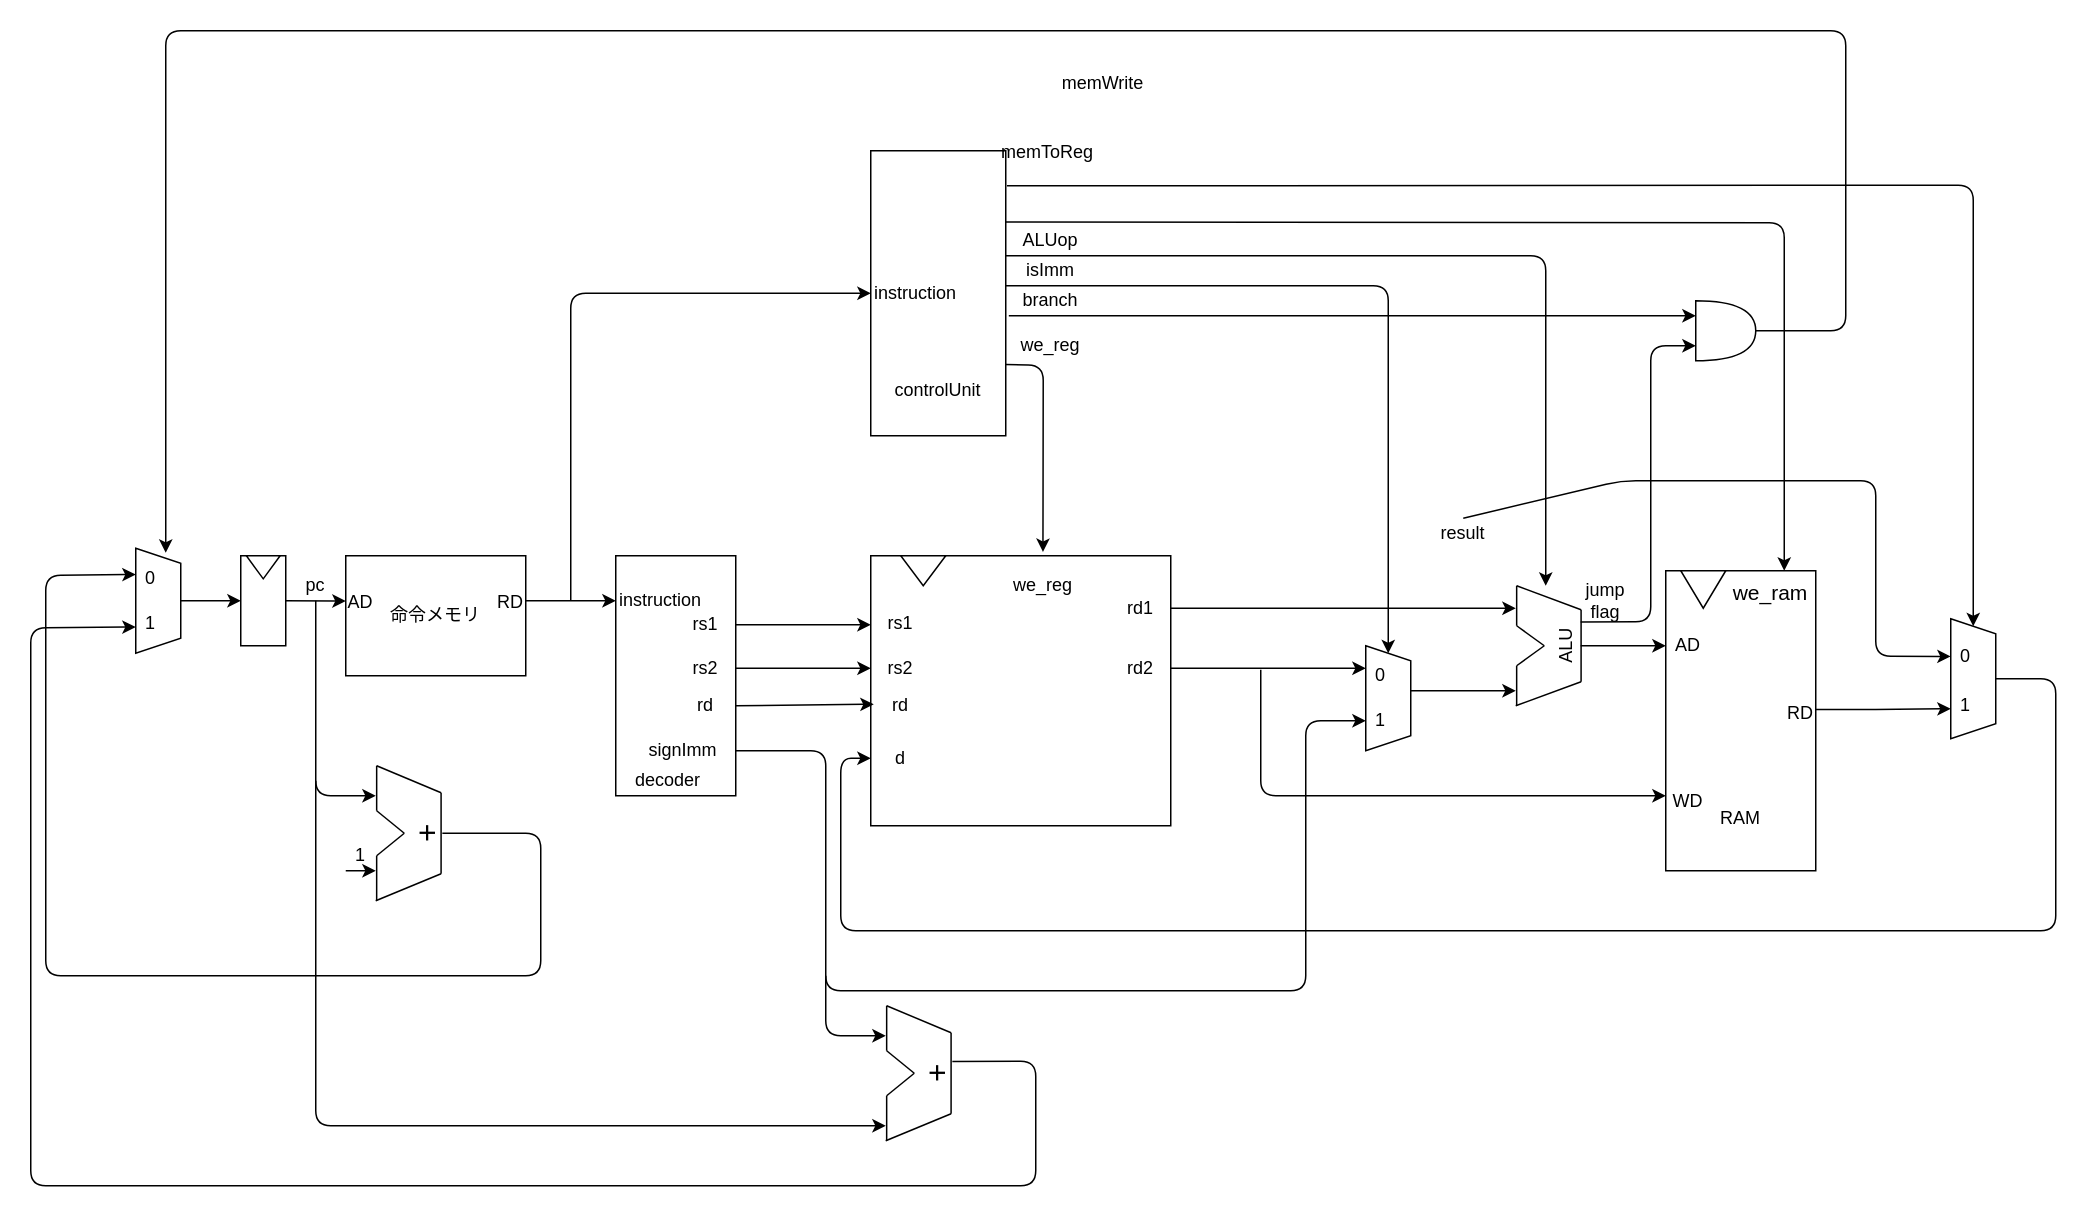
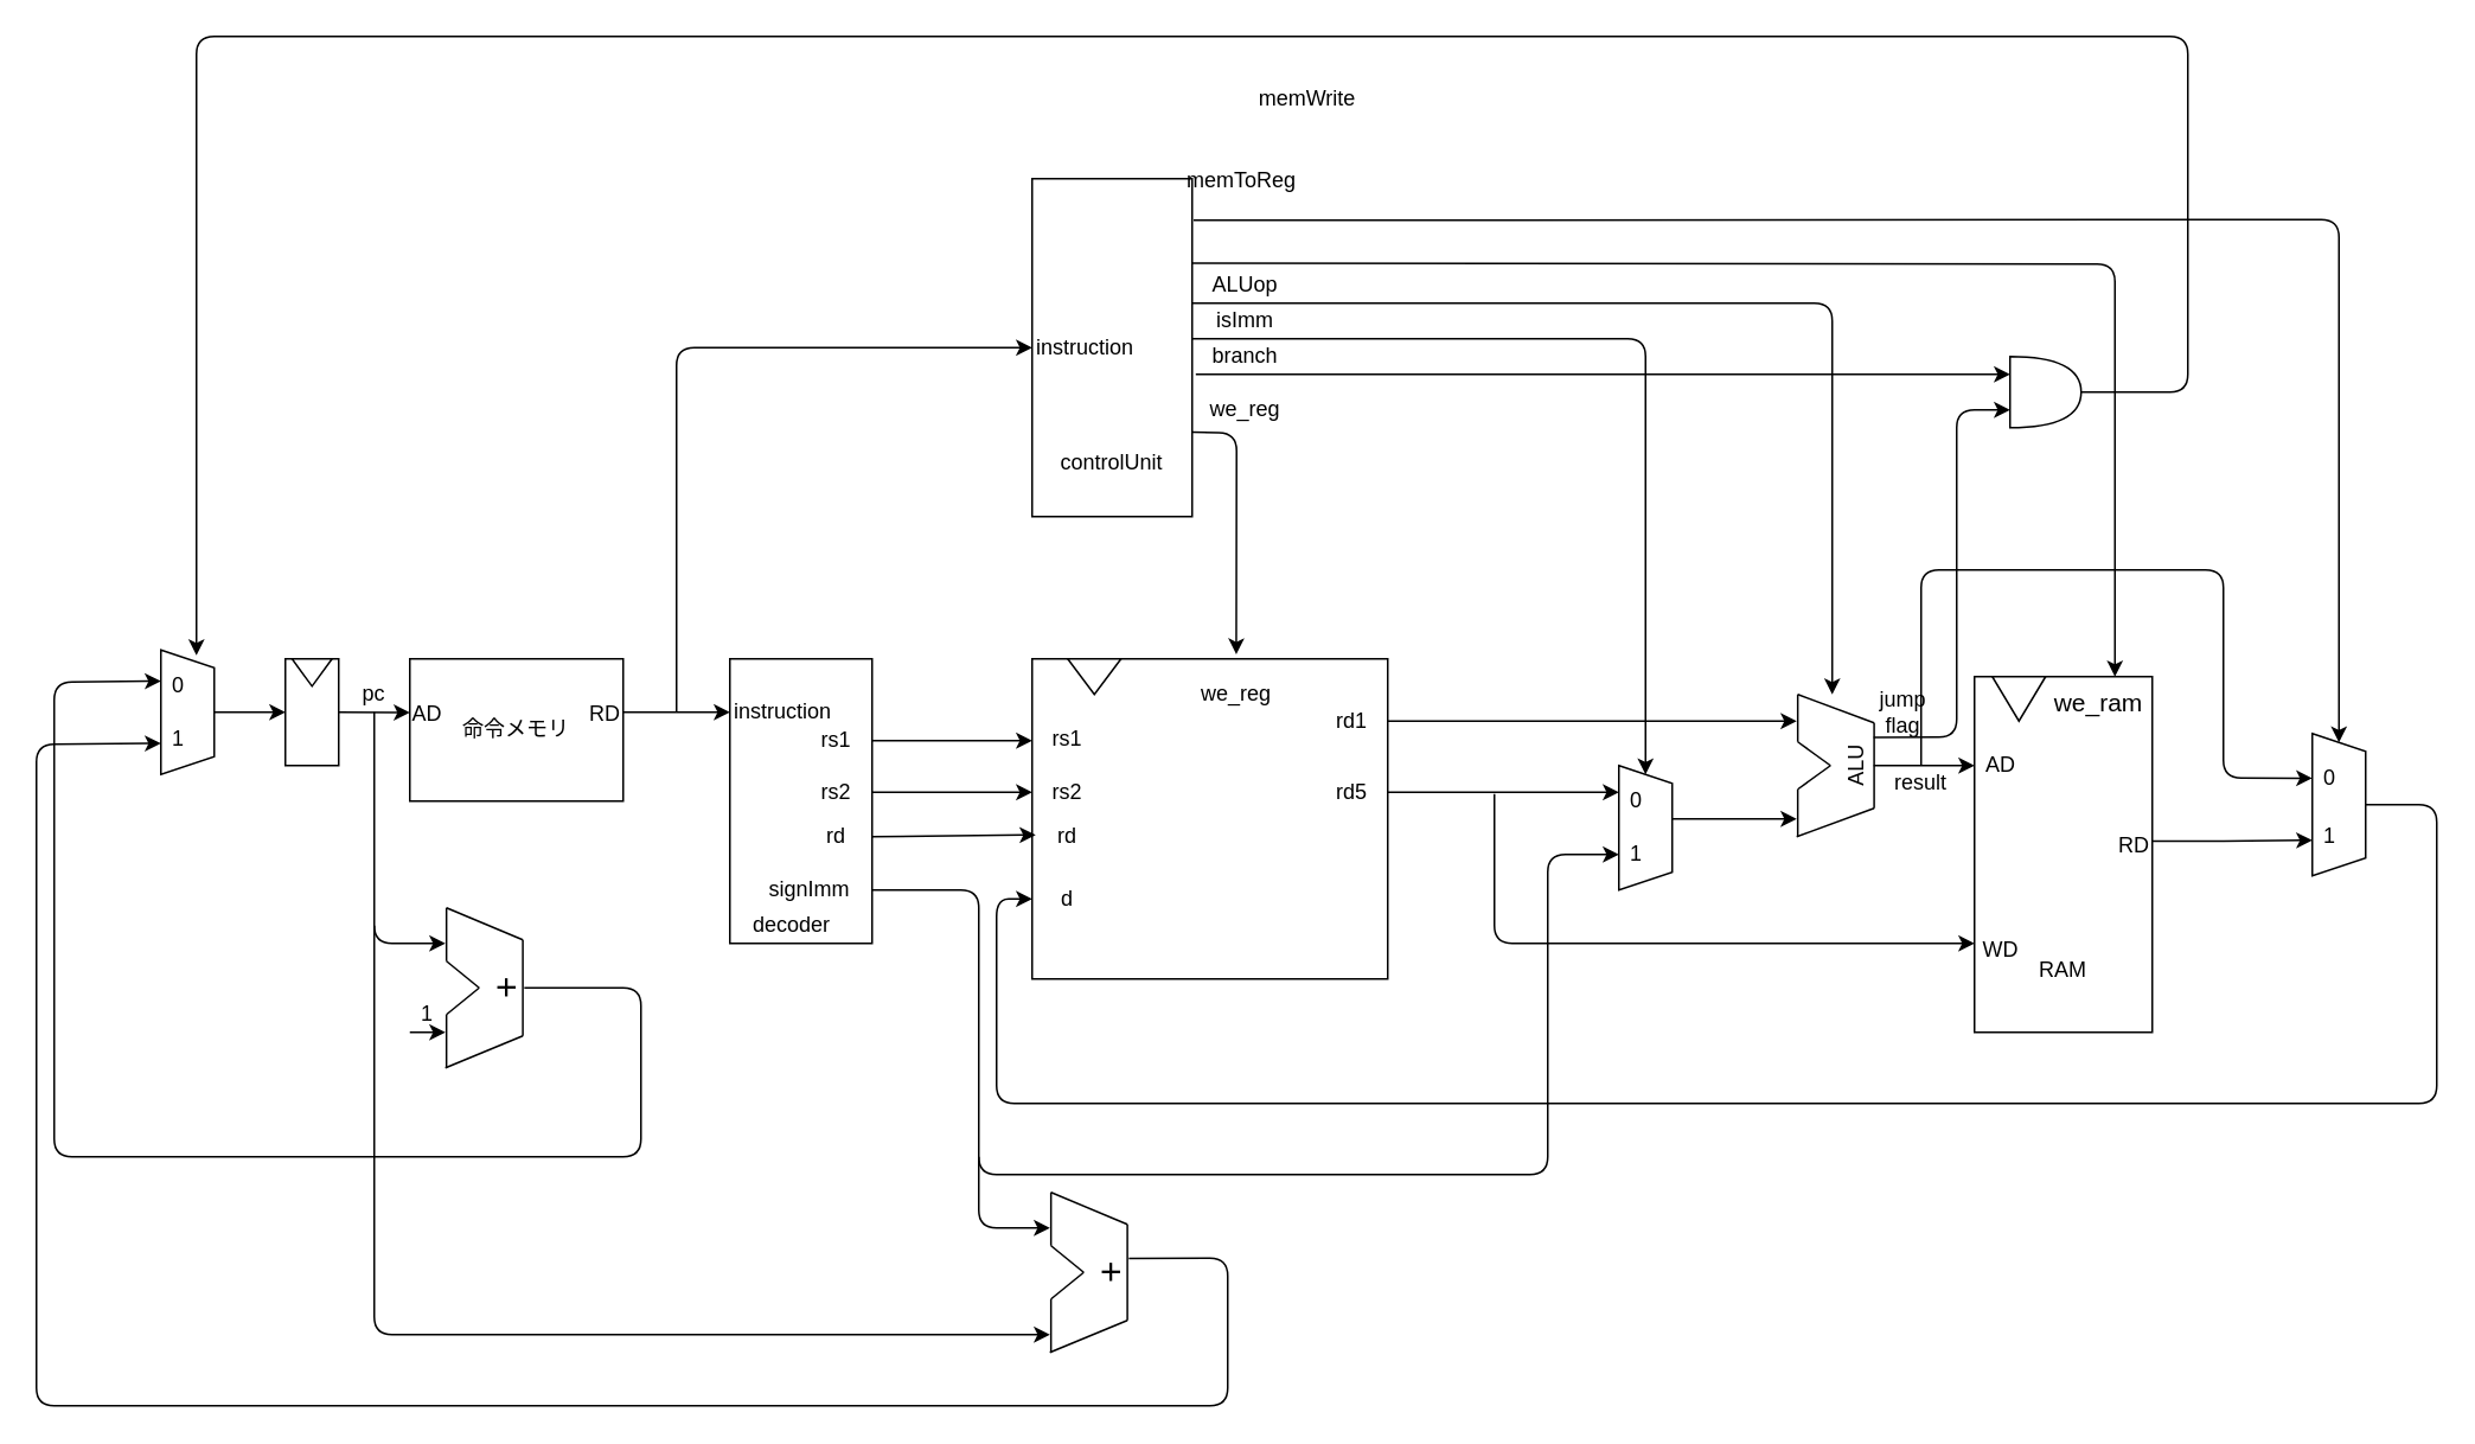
- <mxCell id="15" value="result" style="text;html=1;strokeColor=none;fillColor=none;align=center;verticalAlign=middle;whiteSpace=wrap;rounded=0;container=0;" parent="1" vertex="1"><mxGeometry x="955" y="345" width="40" height="20" as="geometry" /></mxCell>
+ <mxCell id="15" value="result" style="text;html=1;strokeColor=none;fillColor=none;align=center;verticalAlign=middle;whiteSpace=wrap;rounded=0;container=0;" parent="1" vertex="1"><mxGeometry x="1060" y="430" width="40" height="20" as="geometry" /></mxCell>
- <mxCell id="43" value="rd2" style="text;html=1;strokeColor=none;fillColor=none;align=center;verticalAlign=middle;whiteSpace=wrap;rounded=0;container=0;" parent="35" vertex="1"><mxGeometry x="160" y="60" width="60" height="30" as="geometry" /></mxCell>
+ <mxCell id="43" value="rd5" style="text;html=1;strokeColor=none;fillColor=none;align=center;verticalAlign=middle;whiteSpace=wrap;rounded=0;container=0;" parent="35" vertex="1"><mxGeometry x="160" y="60" width="60" height="30" as="geometry" /></mxCell>
